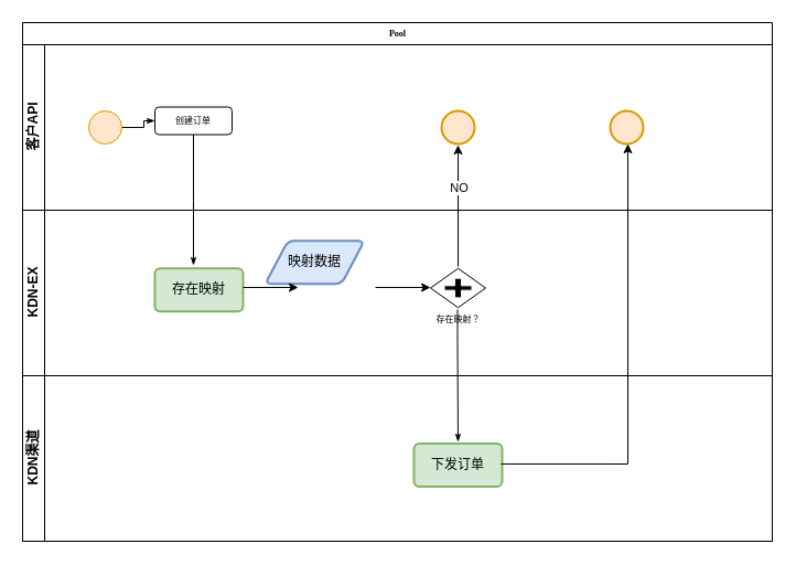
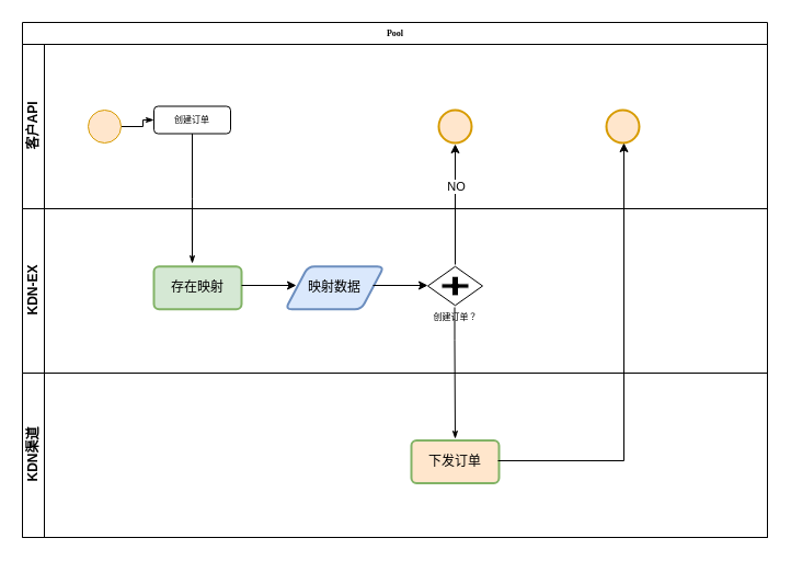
- <mxCell id="10" value="映射数据" style="shape=parallelogram;html=1;strokeWidth=2;perimeter=parallelogramPerimeter;whiteSpace=wrap;rounded=1;arcSize=12;size=0.23;fillColor=#dae8fc;strokeColor=#6c8ebf;" vertex="1" parent="9"><mxGeometry x="220" y="27.75" width="90" height="39" as="geometry" /></mxCell>
+ <mxCell id="10" value="映射数据" style="shape=parallelogram;html=1;strokeWidth=2;perimeter=parallelogramPerimeter;whiteSpace=wrap;rounded=1;arcSize=12;size=0.23;fillColor=#dae8fc;strokeColor=#6c8ebf;" vertex="1" parent="9"><mxGeometry x="240" y="52.75" width="90" height="39" as="geometry" /></mxCell>
- <mxCell id="12" value="存在映射？" style="shape=mxgraph.bpmn.shape;html=1;verticalLabelPosition=bottom;labelBackgroundColor=#ffffff;verticalAlign=top;perimeter=rhombusPerimeter;background=gateway;outline=none;symbol=parallelGw;rounded=1;shadow=0;strokeWidth=1;fontFamily=Verdana;fontSize=8;align=center;" vertex="1" parent="9"><mxGeometry x="370" y="52.75" width="50" height="35.5" as="geometry" /></mxCell>
+ <mxCell id="12" value="创建订单？" style="shape=mxgraph.bpmn.shape;html=1;verticalLabelPosition=bottom;labelBackgroundColor=#ffffff;verticalAlign=top;perimeter=rhombusPerimeter;background=gateway;outline=none;symbol=parallelGw;rounded=1;shadow=0;strokeWidth=1;fontFamily=Verdana;fontSize=8;align=center;" vertex="1" parent="9"><mxGeometry x="370" y="52.75" width="50" height="35.5" as="geometry" /></mxCell>
- <mxCell id="19" value="下发订单" style="rounded=1;whiteSpace=wrap;html=1;strokeWidth=2;arcSize=12;fillColor=#d5e8d4;strokeColor=#82b366;" vertex="1" parent="18"><mxGeometry x="355" y="61.5" width="80" height="39" as="geometry" /></mxCell>
+ <mxCell id="19" value="下发订单" style="rounded=1;whiteSpace=wrap;html=1;strokeWidth=2;arcSize=12;fillColor=#ffe6cc;strokeColor=#82b366;" vertex="1" parent="18"><mxGeometry x="355" y="61.5" width="80" height="39" as="geometry" /></mxCell>
